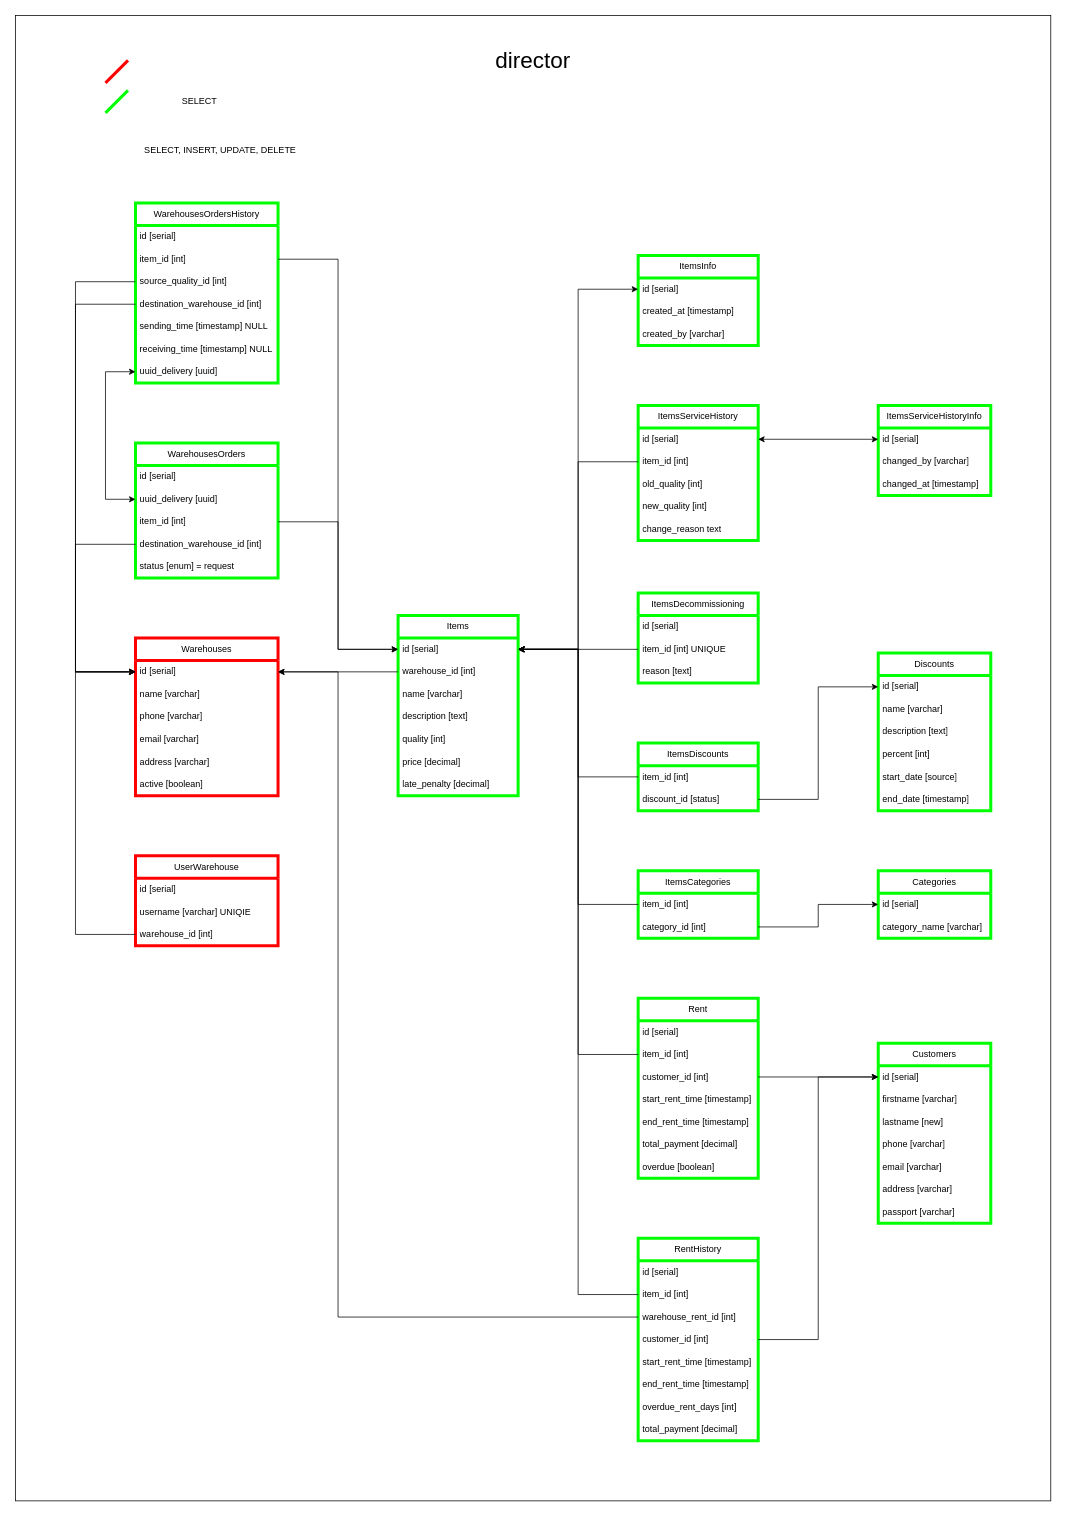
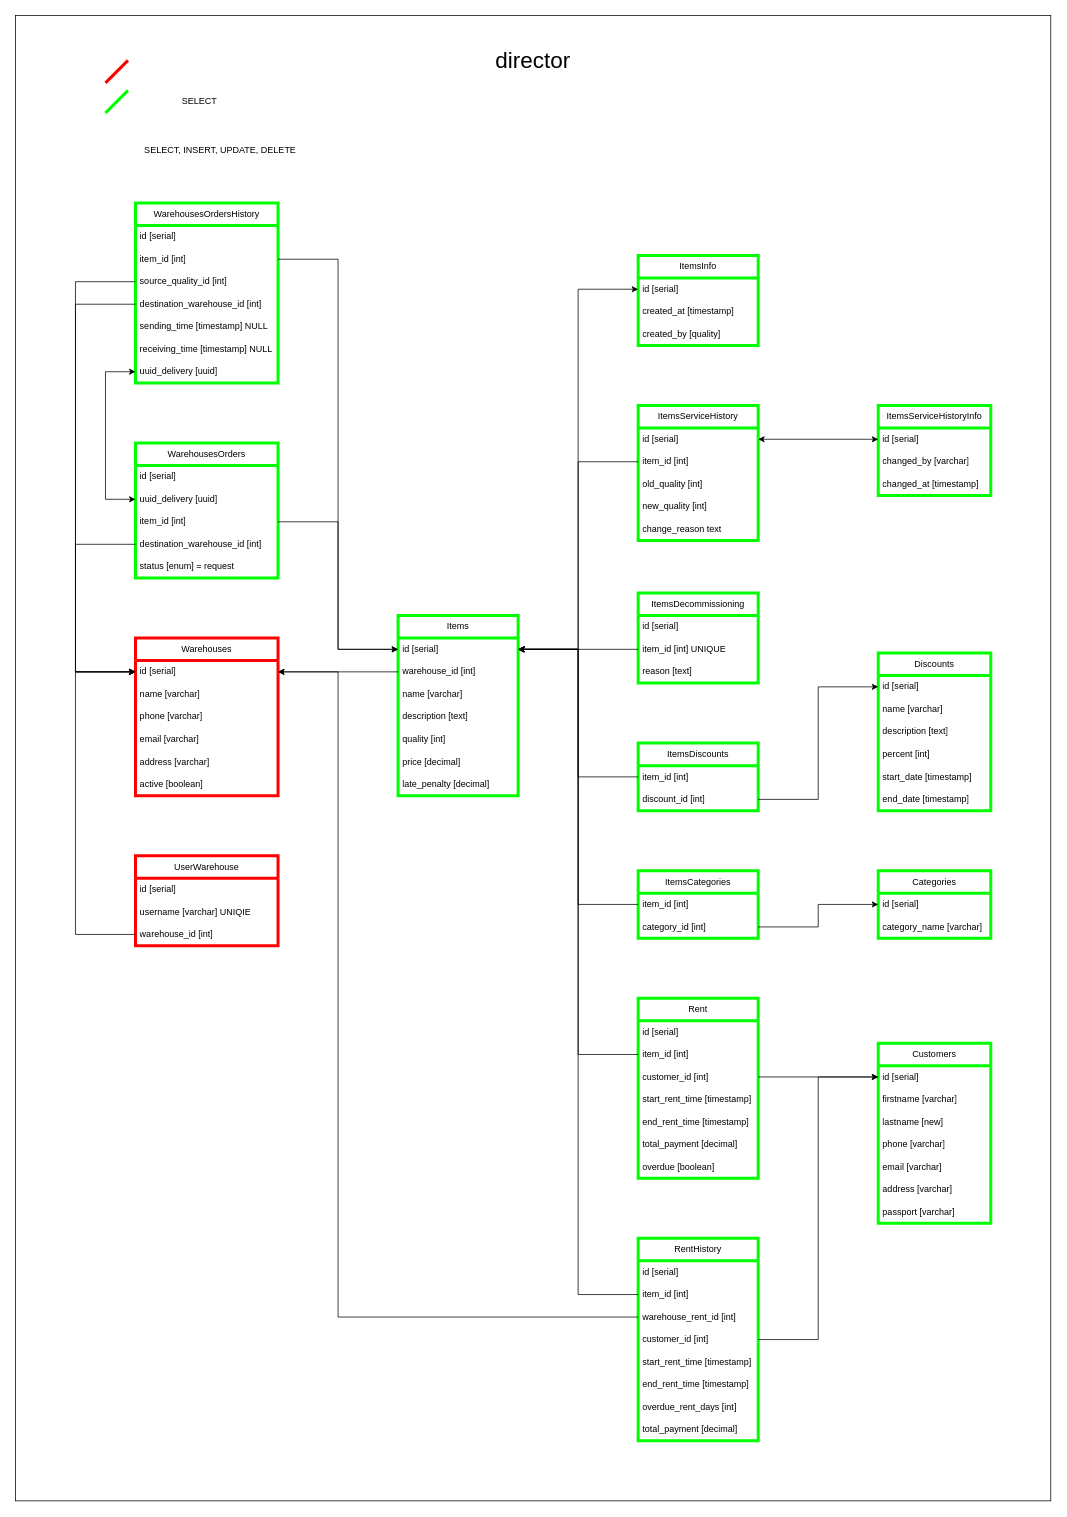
- <mxCell id="41" value="created_by [varchar]" style="text;strokeColor=none;fillColor=none;align=left;verticalAlign=middle;spacingLeft=4;spacingRight=4;overflow=hidden;points=[[0,0.5],[1,0.5]];portConstraint=eastwest;rotatable=0;whiteSpace=wrap;html=1;" parent="38" vertex="1"><mxGeometry y="90" width="160" height="30" as="geometry" /></mxCell>
+ <mxCell id="41" value="created_by [quality]" style="text;strokeColor=none;fillColor=none;align=left;verticalAlign=middle;spacingLeft=4;spacingRight=4;overflow=hidden;points=[[0,0.5],[1,0.5]];portConstraint=eastwest;rotatable=0;whiteSpace=wrap;html=1;" parent="38" vertex="1"><mxGeometry y="90" width="160" height="30" as="geometry" /></mxCell>
- <mxCell id="66" value="start_date [source]" style="text;strokeColor=none;fillColor=none;align=left;verticalAlign=middle;spacingLeft=4;spacingRight=4;overflow=hidden;points=[[0,0.5],[1,0.5]];portConstraint=eastwest;rotatable=0;whiteSpace=wrap;html=1;" parent="61" vertex="1"><mxGeometry y="150" width="150" height="30" as="geometry" /></mxCell>
+ <mxCell id="66" value="start_date [timestamp]" style="text;strokeColor=none;fillColor=none;align=left;verticalAlign=middle;spacingLeft=4;spacingRight=4;overflow=hidden;points=[[0,0.5],[1,0.5]];portConstraint=eastwest;rotatable=0;whiteSpace=wrap;html=1;" parent="61" vertex="1"><mxGeometry y="150" width="150" height="30" as="geometry" /></mxCell>
- <mxCell id="59" value="discount_id [status]" style="text;strokeColor=none;fillColor=none;align=left;verticalAlign=middle;spacingLeft=4;spacingRight=4;overflow=hidden;points=[[0,0.5],[1,0.5]];portConstraint=eastwest;rotatable=0;whiteSpace=wrap;html=1;" parent="57" vertex="1"><mxGeometry y="60" width="160" height="30" as="geometry" /></mxCell>
+ <mxCell id="59" value="discount_id [int]" style="text;strokeColor=none;fillColor=none;align=left;verticalAlign=middle;spacingLeft=4;spacingRight=4;overflow=hidden;points=[[0,0.5],[1,0.5]];portConstraint=eastwest;rotatable=0;whiteSpace=wrap;html=1;" parent="57" vertex="1"><mxGeometry y="60" width="160" height="30" as="geometry" /></mxCell>
